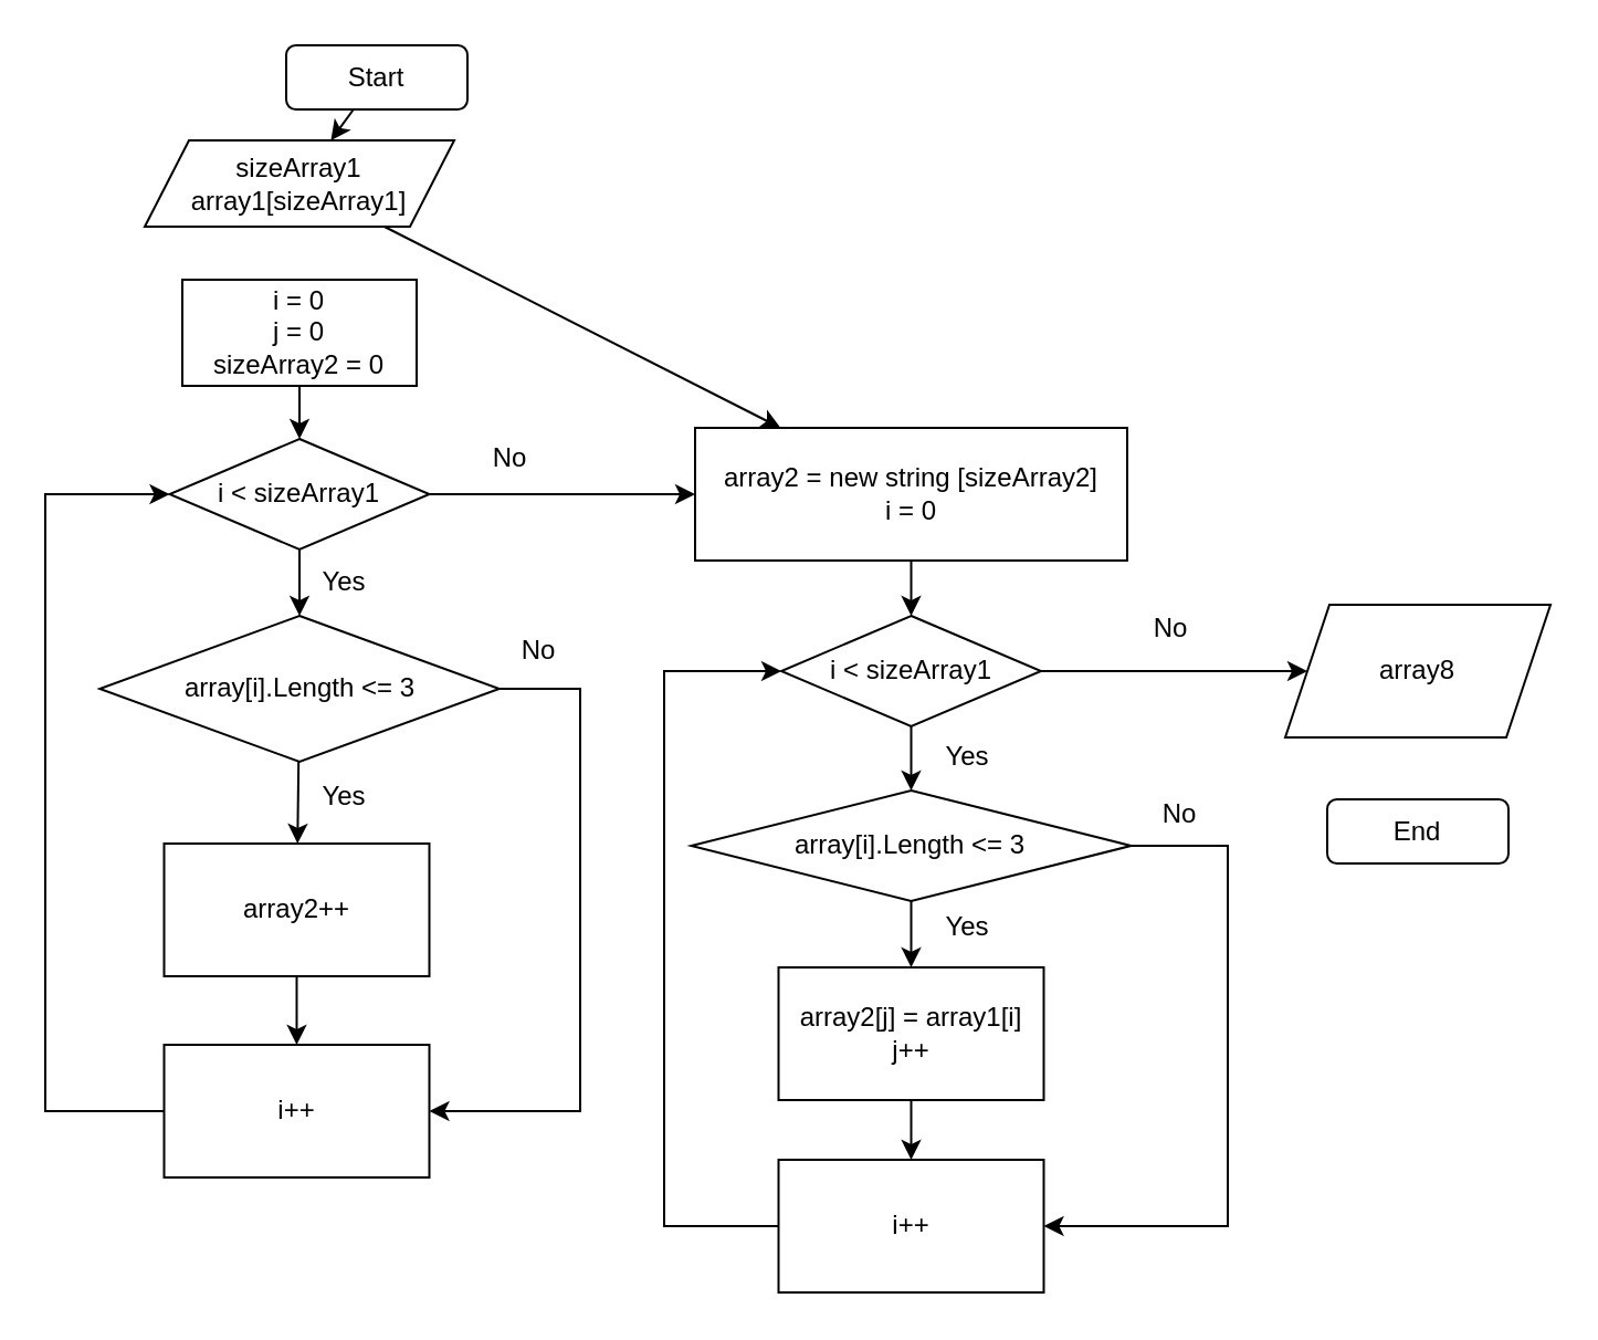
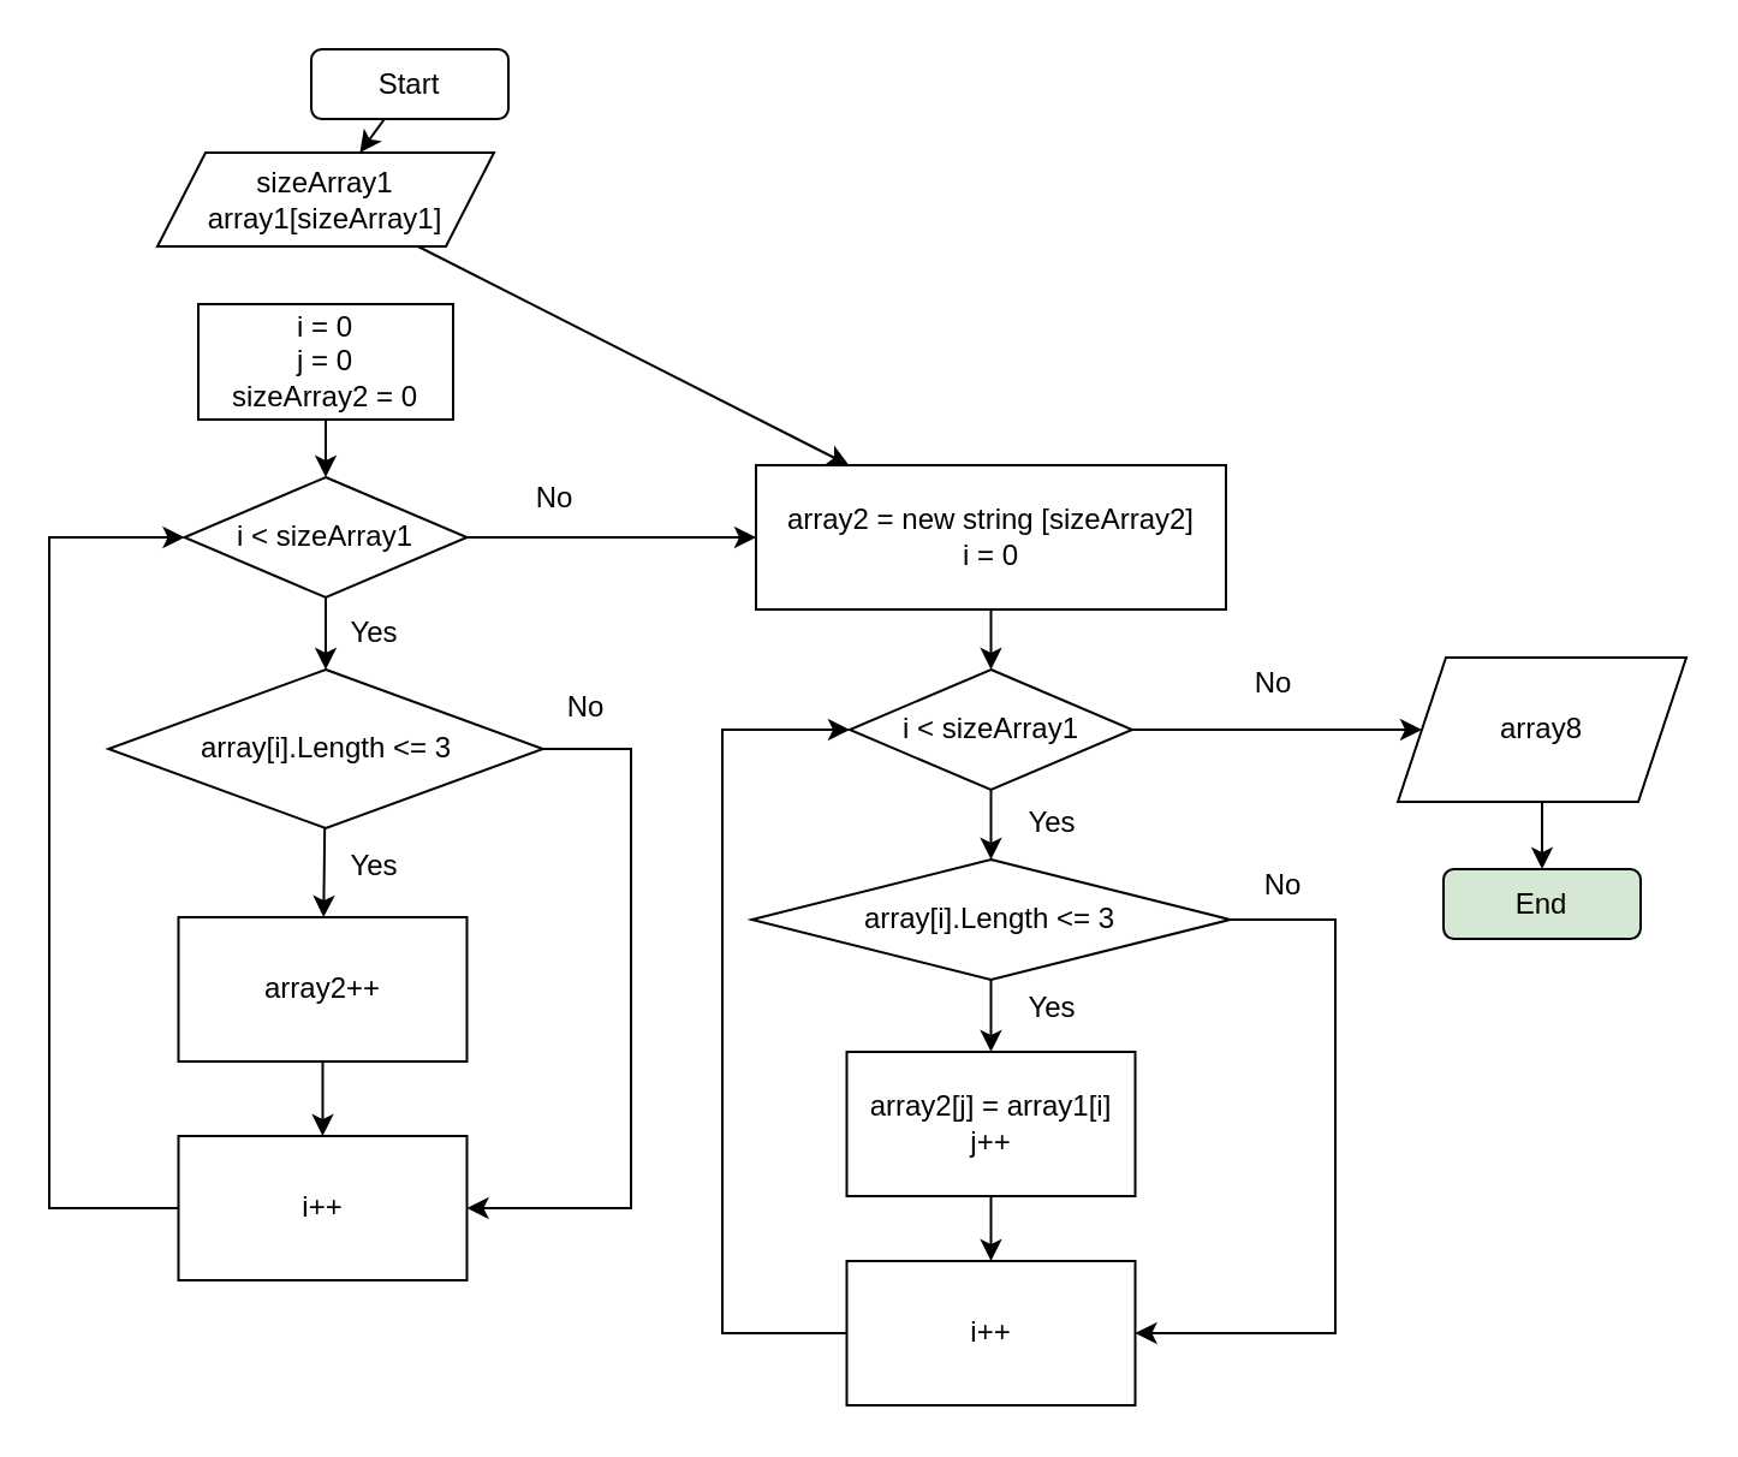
+ <mxCell id="37" value="" style="edgeStyle=none;rounded=0;html=1;" parent="1" source="38" target="39" edge="1"><mxGeometry relative="1" as="geometry" /></mxCell>
- <mxCell id="39" value="End" style="rounded=1;whiteSpace=wrap;html=1;strokeColor=default;" parent="1" vertex="1"><mxGeometry x="600" y="361" width="82" height="29" as="geometry" /></mxCell>
+ <mxCell id="39" value="End" style="rounded=1;whiteSpace=wrap;html=1;strokeColor=default;fillColor=#d5e8d4;" parent="1" vertex="1"><mxGeometry x="600" y="361" width="82" height="29" as="geometry" /></mxCell>
